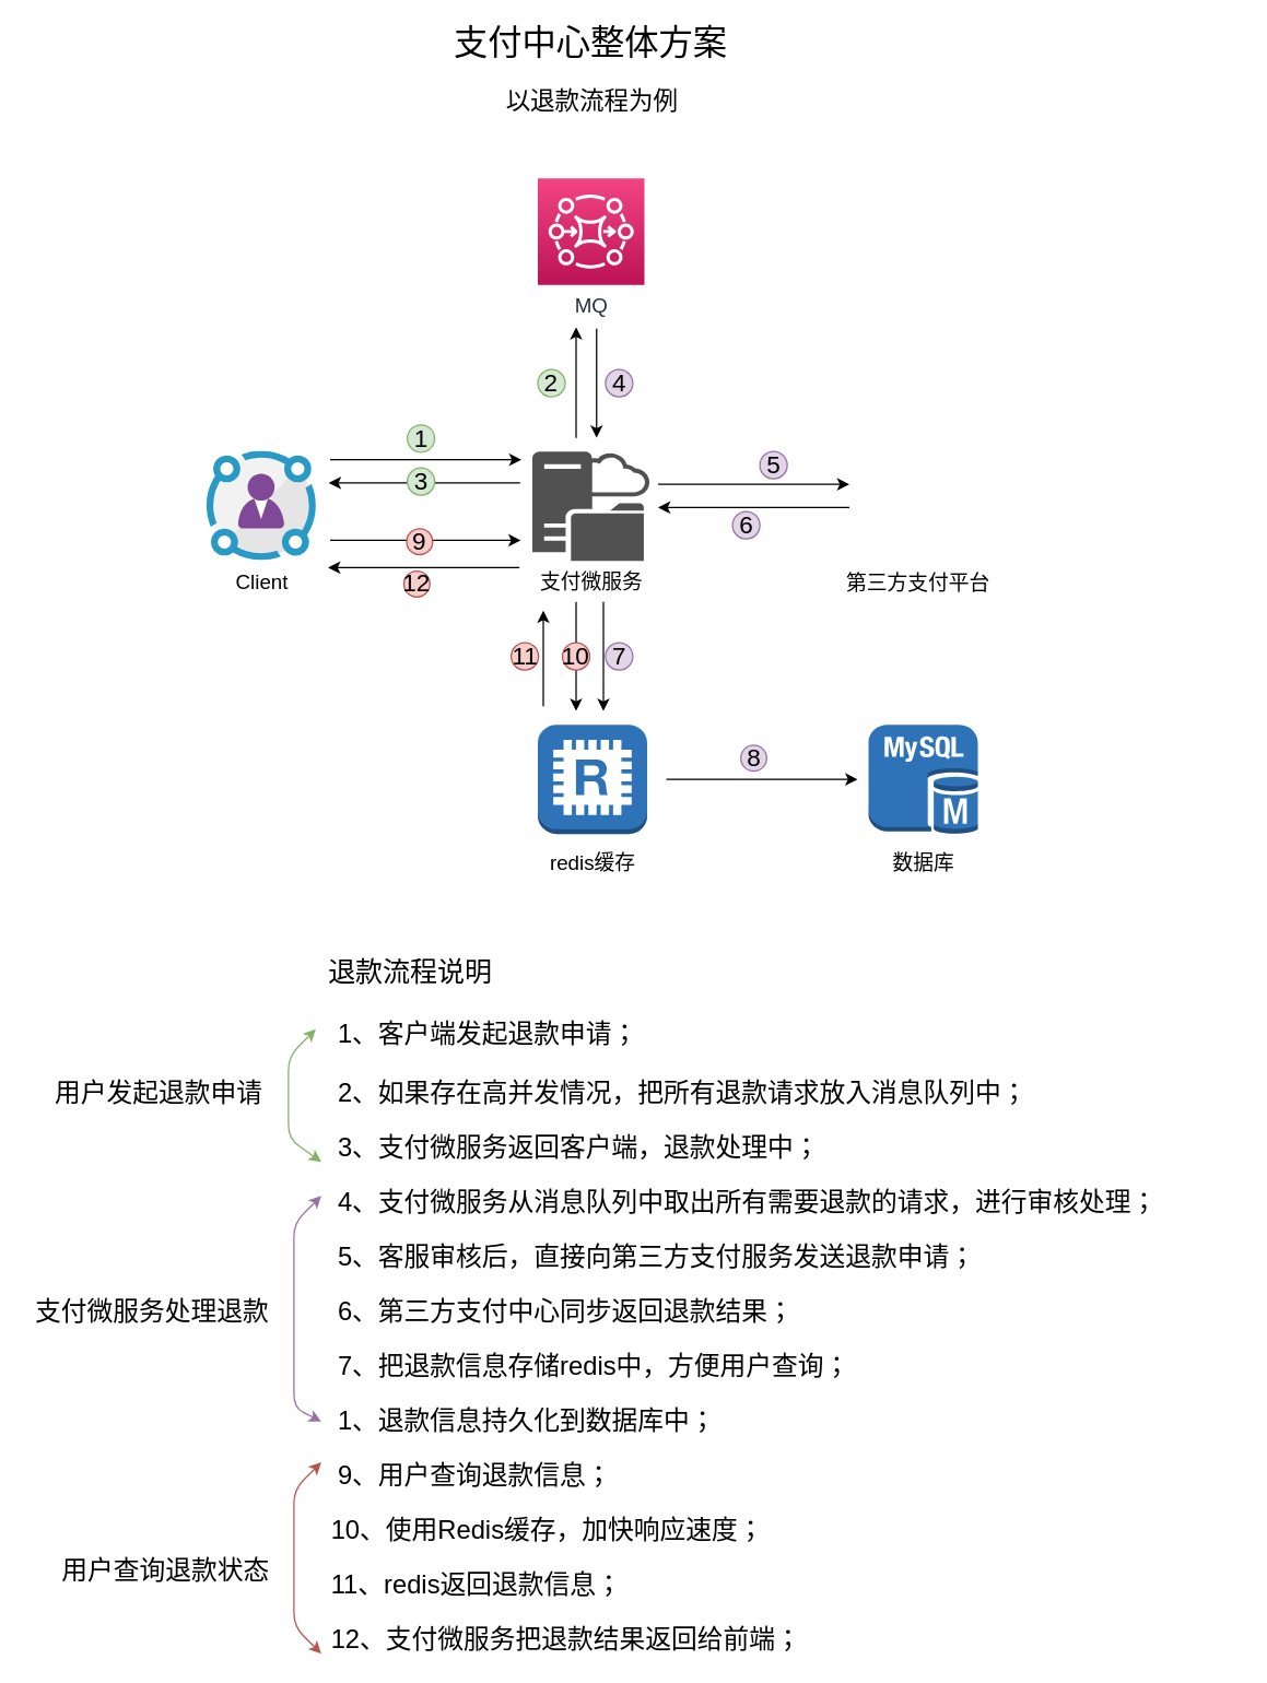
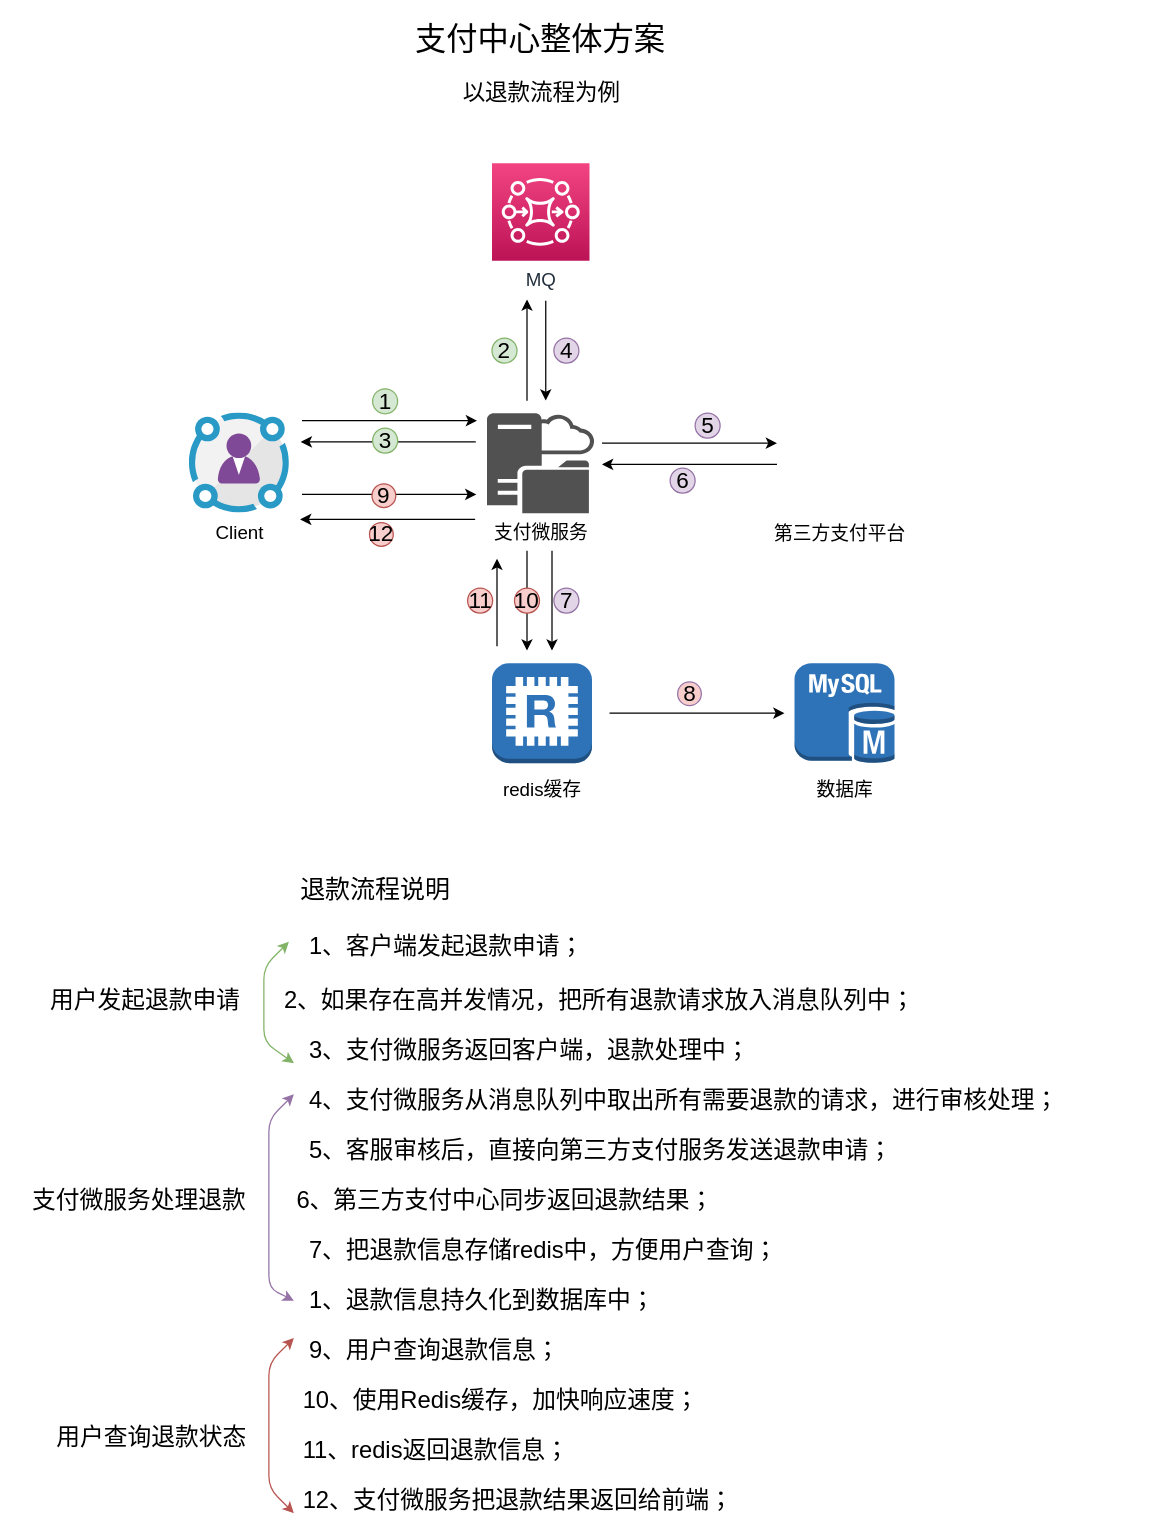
- <mxCell id="26" value="8" style="ellipse;whiteSpace=wrap;html=1;aspect=fixed;fontSize=18;fillColor=#e1d5e7;strokeColor=#9673a6;" vertex="1" parent="1"><mxGeometry x="541.5" y="545" width="19" height="19" as="geometry" /></mxCell>
+ <mxCell id="26" value="8" style="ellipse;whiteSpace=wrap;html=1;aspect=fixed;fontSize=18;fillColor=#f8cecc;strokeColor=#9673a6;" vertex="1" parent="1"><mxGeometry x="541.5" y="545" width="19" height="19" as="geometry" /></mxCell>
- <mxCell id="34" value="2、如果存在高并发情况，把所有退款请求放入消息队列中；" style="text;html=1;strokeColor=none;fillColor=none;align=left;verticalAlign=middle;whiteSpace=wrap;rounded=0;fontSize=19;" vertex="1" parent="1"><mxGeometry x="244.5" y="790" width="550" height="20" as="geometry" /></mxCell>
+ <mxCell id="34" value="2、如果存在高并发情况，把所有退款请求放入消息队列中；" style="text;html=1;strokeColor=none;fillColor=none;align=left;verticalAlign=middle;whiteSpace=wrap;rounded=0;fontSize=19;" vertex="1" parent="1"><mxGeometry x="224.5" y="790" width="550" height="20" as="geometry" /></mxCell>
- <mxCell id="38" value="6、第三方支付中心同步返回退款结果；" style="text;html=1;strokeColor=none;fillColor=none;align=left;verticalAlign=middle;whiteSpace=wrap;rounded=0;fontSize=19;" vertex="1" parent="1"><mxGeometry x="244.5" y="950" width="660" height="20" as="geometry" /></mxCell>
+ <mxCell id="38" value="6、第三方支付中心同步返回退款结果；" style="text;html=1;strokeColor=none;fillColor=none;align=left;verticalAlign=middle;whiteSpace=wrap;rounded=0;fontSize=19;" vertex="1" parent="1"><mxGeometry x="234.5" y="950" width="660" height="20" as="geometry" /></mxCell>
